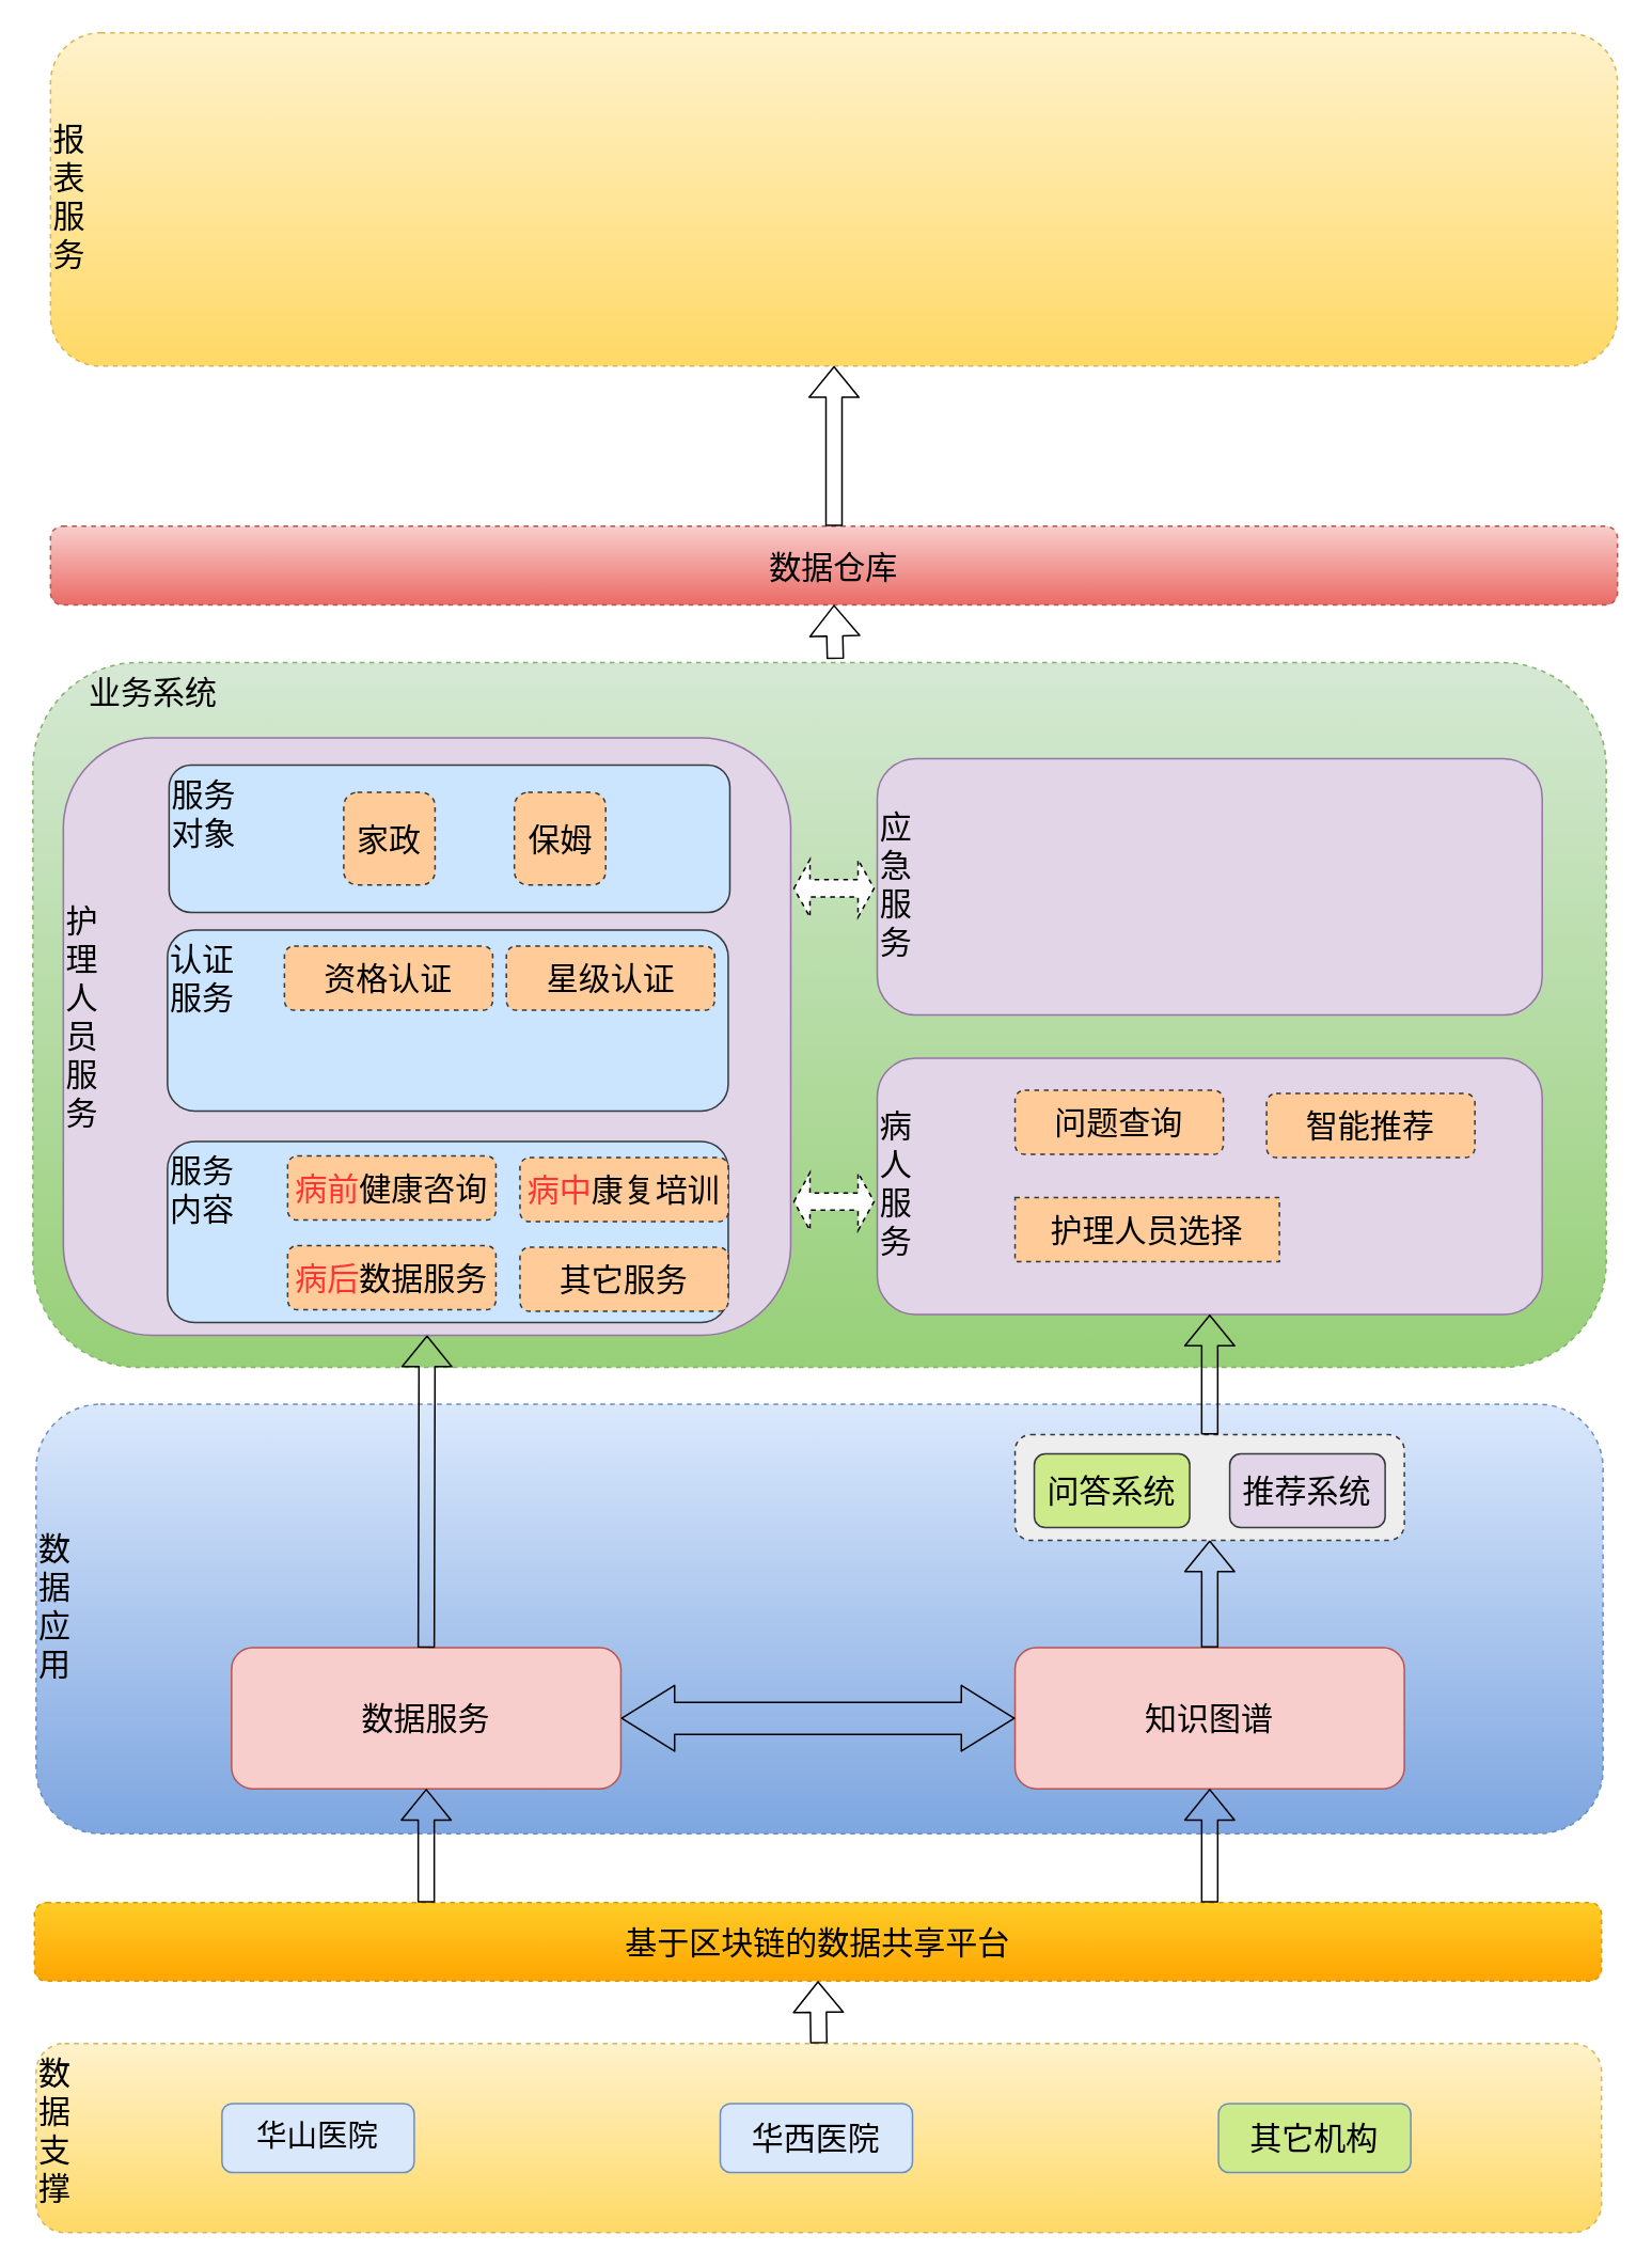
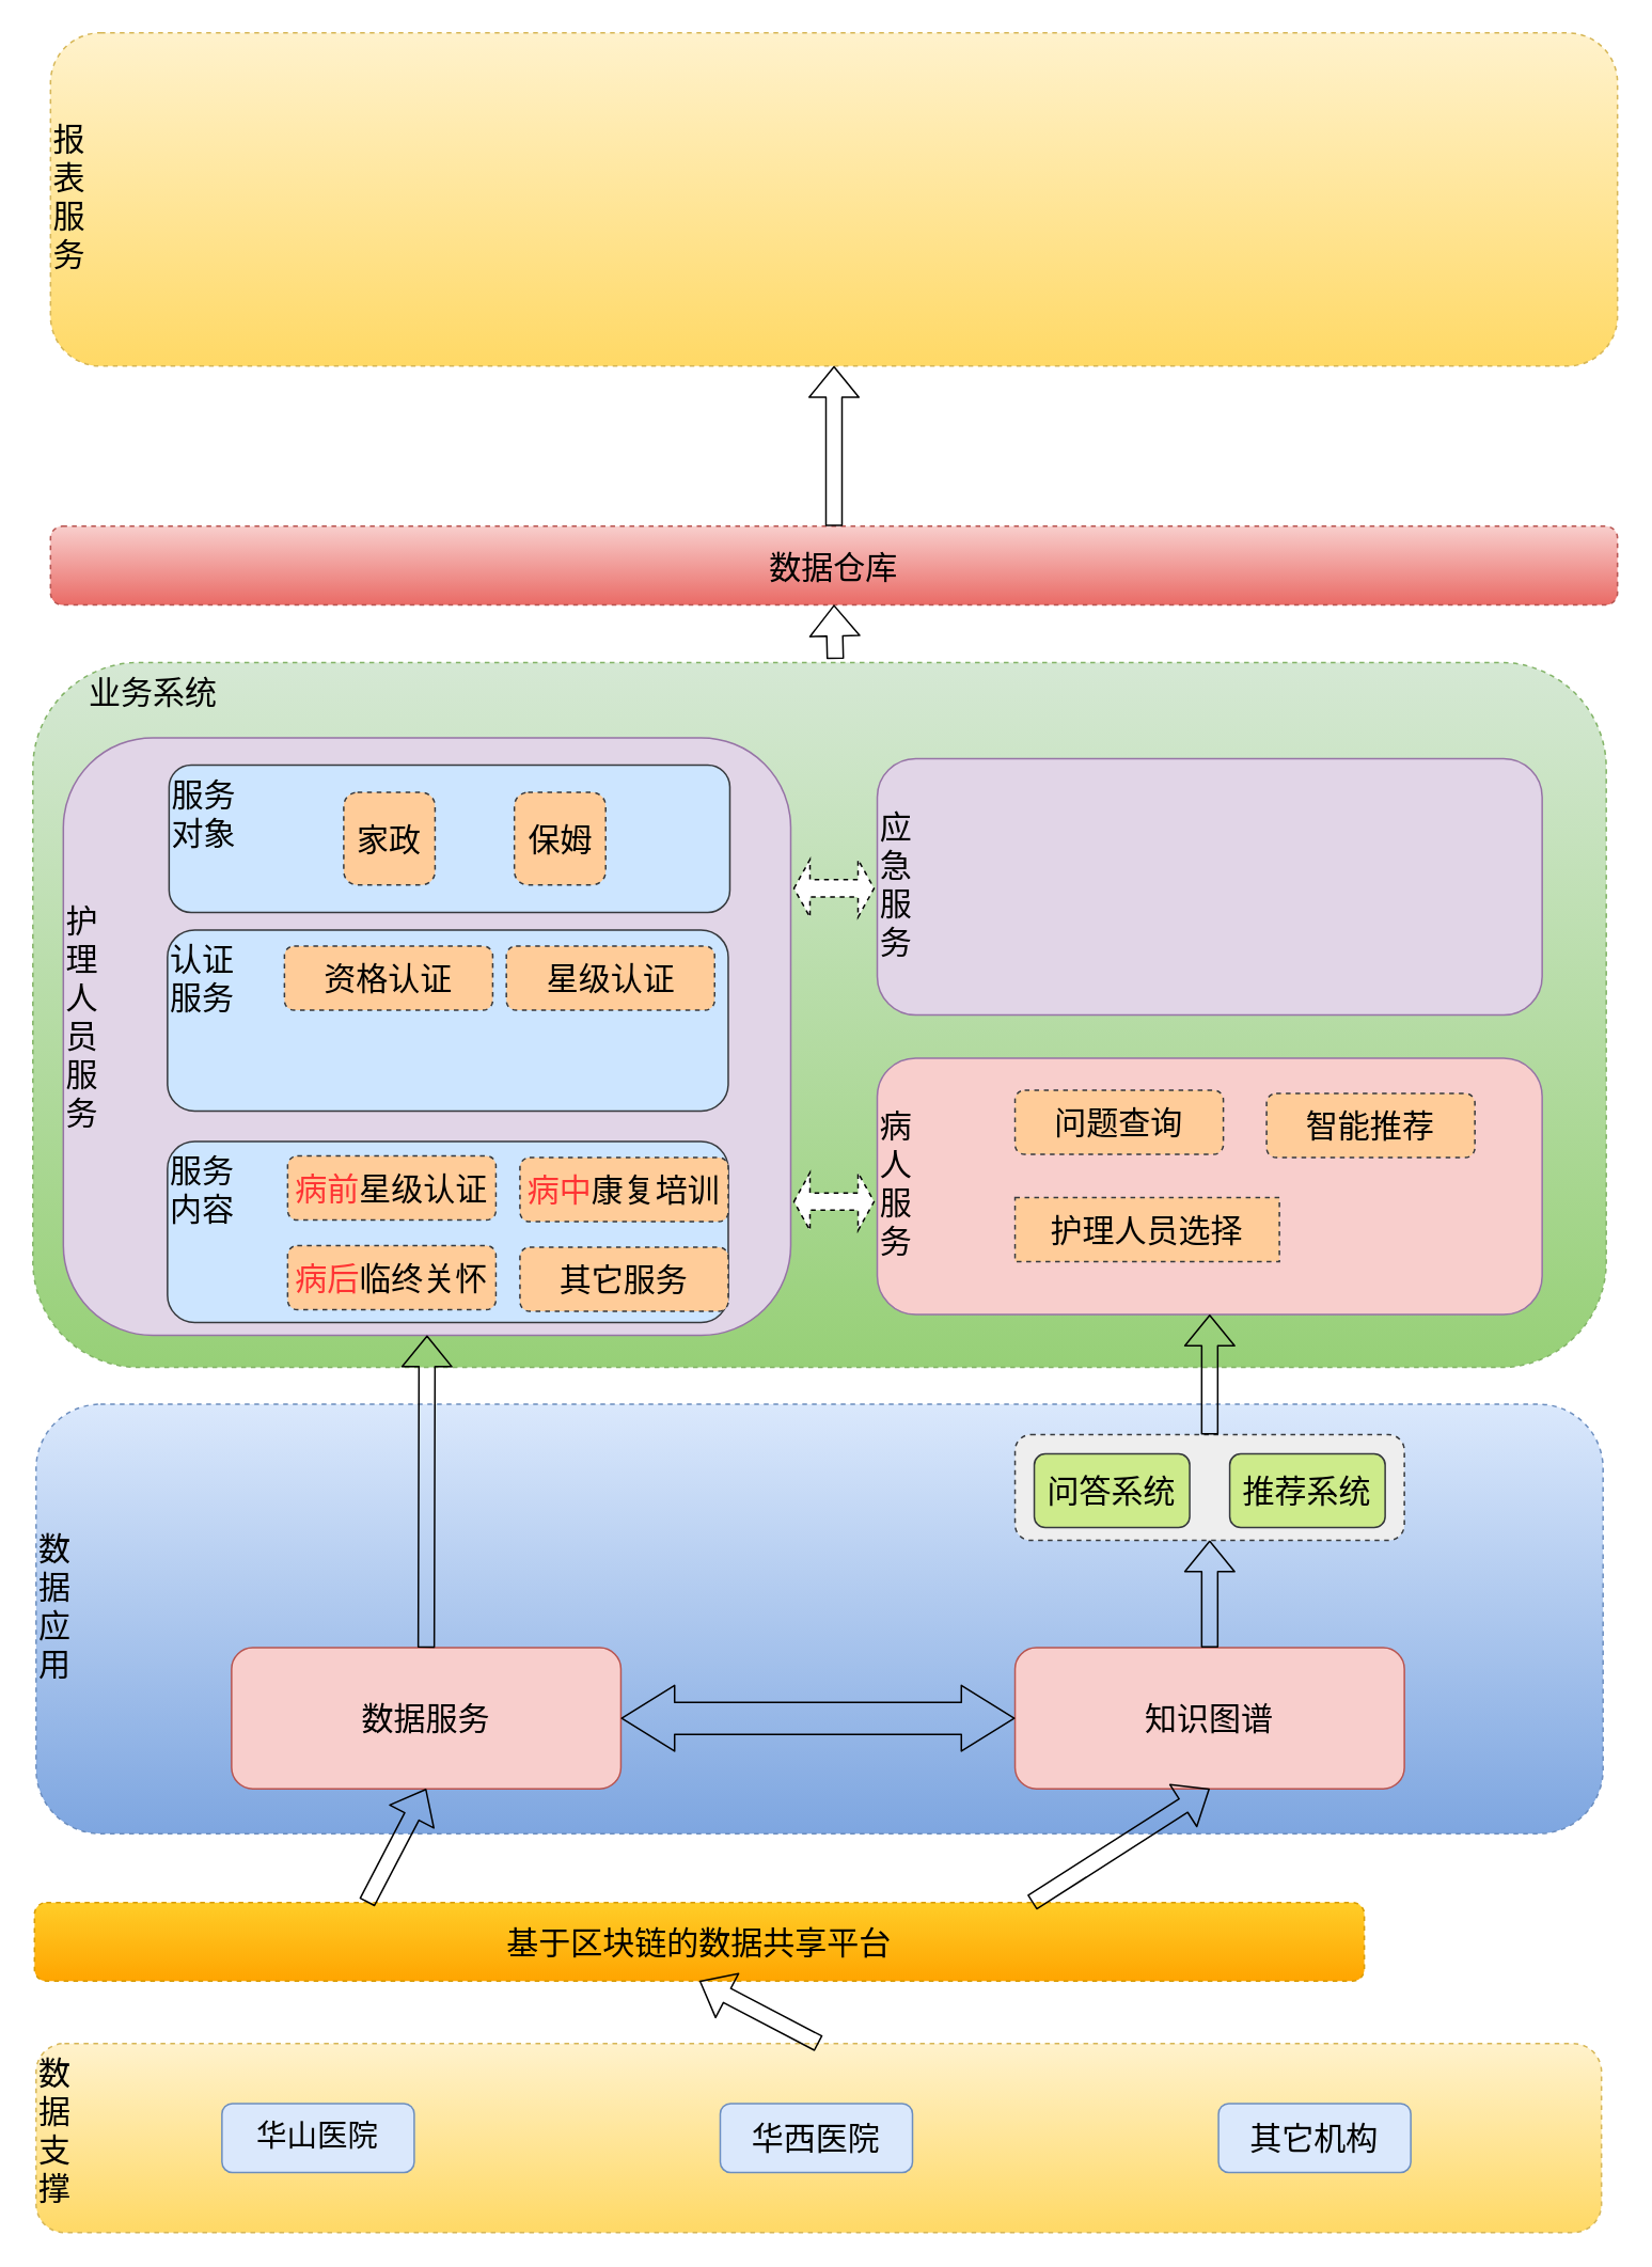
- <mxCell id="17" value="&lt;div&gt;&lt;br&gt;&lt;/div&gt;&lt;div&gt;病&lt;/div&gt;&lt;div&gt;人&lt;/div&gt;&lt;div&gt;服&lt;/div&gt;&lt;div&gt;务&lt;/div&gt;" style="rounded=1;whiteSpace=wrap;html=1;labelBackgroundColor=none;fillColor=#e1d5e7;strokeColor=#9673a6;fontSize=20;verticalAlign=top;align=left;" vertex="1" parent="1"><mxGeometry x="547" y="660" width="415" height="160" as="geometry" /></mxCell>
+ <mxCell id="17" value="&lt;div&gt;&lt;br&gt;&lt;/div&gt;&lt;div&gt;病&lt;/div&gt;&lt;div&gt;人&lt;/div&gt;&lt;div&gt;服&lt;/div&gt;&lt;div&gt;务&lt;/div&gt;" style="rounded=1;whiteSpace=wrap;html=1;labelBackgroundColor=none;fillColor=#f8cecc;strokeColor=#9673a6;fontSize=20;verticalAlign=top;align=left;" vertex="1" parent="1"><mxGeometry x="547" y="660" width="415" height="160" as="geometry" /></mxCell>
- <mxCell id="22" value="&lt;font color=&quot;#FF3333&quot;&gt;病前&lt;/font&gt;健康咨询" style="rounded=1;whiteSpace=wrap;html=1;dashed=1;labelBackgroundColor=none;fontSize=20;fillColor=#ffcc99;strokeColor=#36393d;" vertex="1" parent="19"><mxGeometry x="75" y="9.038" width="130" height="40" as="geometry" /></mxCell>
+ <mxCell id="22" value="&lt;font color=&quot;#FF3333&quot;&gt;病前&lt;/font&gt;星级认证" style="rounded=1;whiteSpace=wrap;html=1;dashed=1;labelBackgroundColor=none;fontSize=20;fillColor=#ffcc99;strokeColor=#36393d;" vertex="1" parent="19"><mxGeometry x="75" y="9.038" width="130" height="40" as="geometry" /></mxCell>
- <mxCell id="21" value="&lt;font color=&quot;#FF3333&quot;&gt;病后&lt;/font&gt;数据服务" style="rounded=1;whiteSpace=wrap;html=1;dashed=1;labelBackgroundColor=none;fontSize=20;fillColor=#ffcc99;strokeColor=#36393d;" vertex="1" parent="19"><mxGeometry x="75" y="64.981" width="130" height="40" as="geometry" /></mxCell>
+ <mxCell id="21" value="&lt;font color=&quot;#FF3333&quot;&gt;病后&lt;/font&gt;临终关怀" style="rounded=1;whiteSpace=wrap;html=1;dashed=1;labelBackgroundColor=none;fontSize=20;fillColor=#ffcc99;strokeColor=#36393d;" vertex="1" parent="19"><mxGeometry x="75" y="64.981" width="130" height="40" as="geometry" /></mxCell>
- <mxCell id="35" value="推荐系统" style="rounded=1;whiteSpace=wrap;html=1;labelBackgroundColor=none;fillColor=#e1d5e7;strokeColor=#36393d;fontSize=20;" vertex="1" parent="32"><mxGeometry x="134" y="12" width="97" height="46" as="geometry" /></mxCell>
+ <mxCell id="35" value="推荐系统" style="rounded=1;whiteSpace=wrap;html=1;labelBackgroundColor=none;fillColor=#cdeb8b;strokeColor=#36393d;fontSize=20;" vertex="1" parent="32"><mxGeometry x="134" y="12" width="97" height="46" as="geometry" /></mxCell>
- <mxCell id="9" value="&lt;font style=&quot;font-size: 20px;&quot;&gt;基于区块链的数据共享平台&lt;br style=&quot;font-size: 20px;&quot;&gt;&lt;/font&gt;" style="rounded=1;whiteSpace=wrap;html=1;labelBackgroundColor=none;fillColor=#ffcd28;strokeColor=#d79b00;fontSize=20;dashed=1;gradientColor=#ffa500;" vertex="1" parent="1"><mxGeometry x="21" y="1187" width="978" height="49" as="geometry" /></mxCell>
+ <mxCell id="9" value="&lt;font style=&quot;font-size: 20px;&quot;&gt;基于区块链的数据共享平台&lt;br style=&quot;font-size: 20px;&quot;&gt;&lt;/font&gt;" style="rounded=1;whiteSpace=wrap;html=1;labelBackgroundColor=none;fillColor=#ffcd28;strokeColor=#d79b00;fontSize=20;dashed=1;gradientColor=#ffa500;" vertex="1" parent="1"><mxGeometry x="21" y="1187" width="830" height="49" as="geometry" /></mxCell>
- <mxCell id="8" value="其它机构" style="rounded=1;whiteSpace=wrap;html=1;labelBackgroundColor=none;fontSize=20;fillColor=#cdeb8b;strokeColor=#6c8ebf;" vertex="1" parent="5"><mxGeometry x="622" width="120" height="43" as="geometry" /></mxCell>
+ <mxCell id="8" value="其它机构" style="rounded=1;whiteSpace=wrap;html=1;labelBackgroundColor=none;fontSize=20;fillColor=#dae8fc;strokeColor=#6c8ebf;" vertex="1" parent="5"><mxGeometry x="622" width="120" height="43" as="geometry" /></mxCell>
